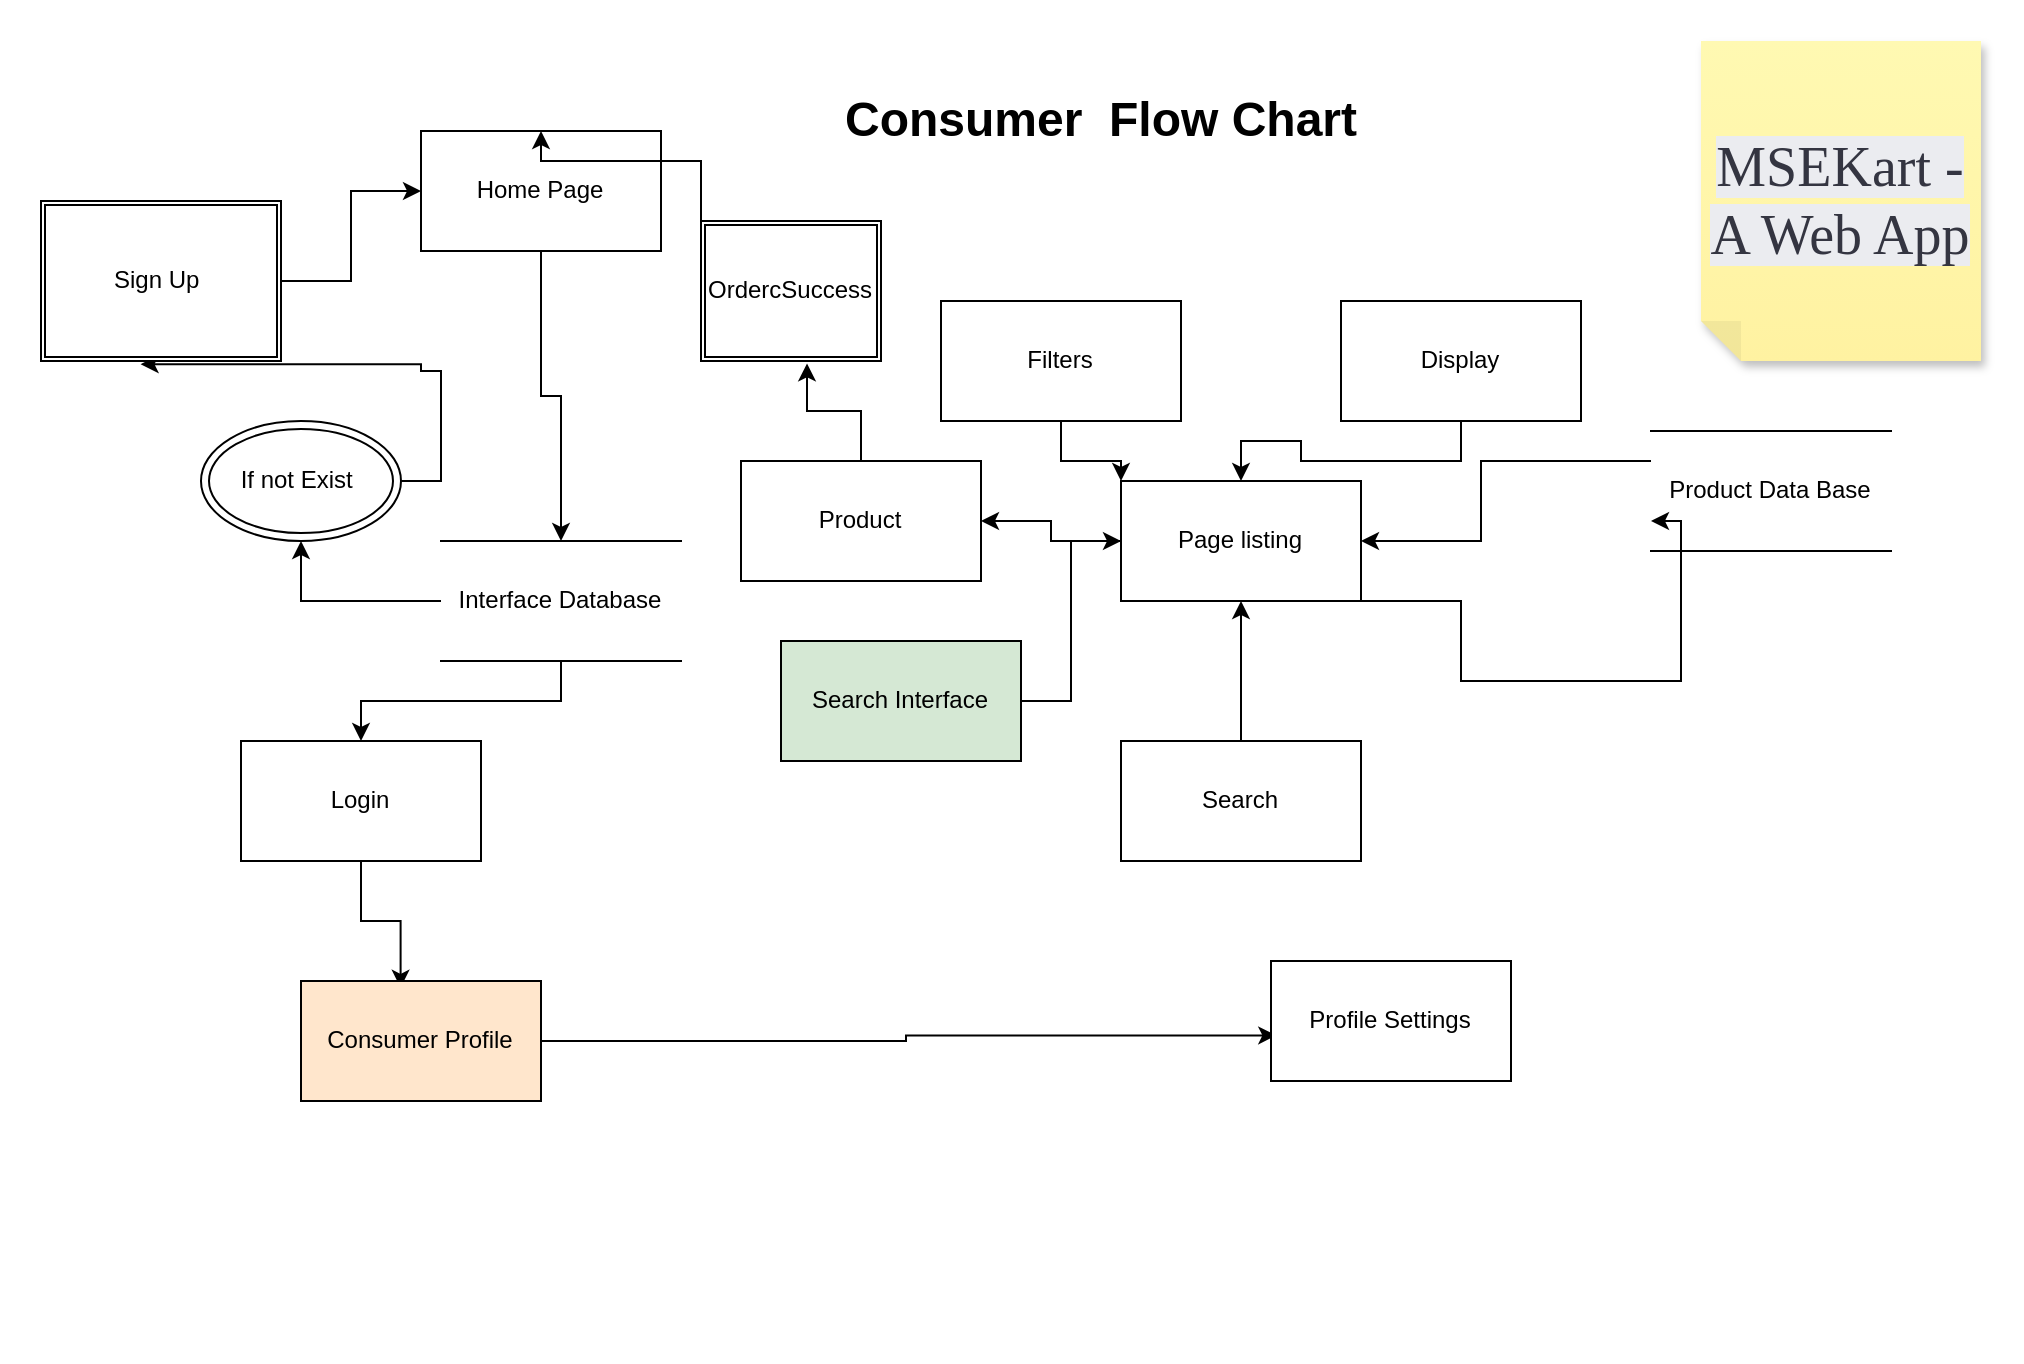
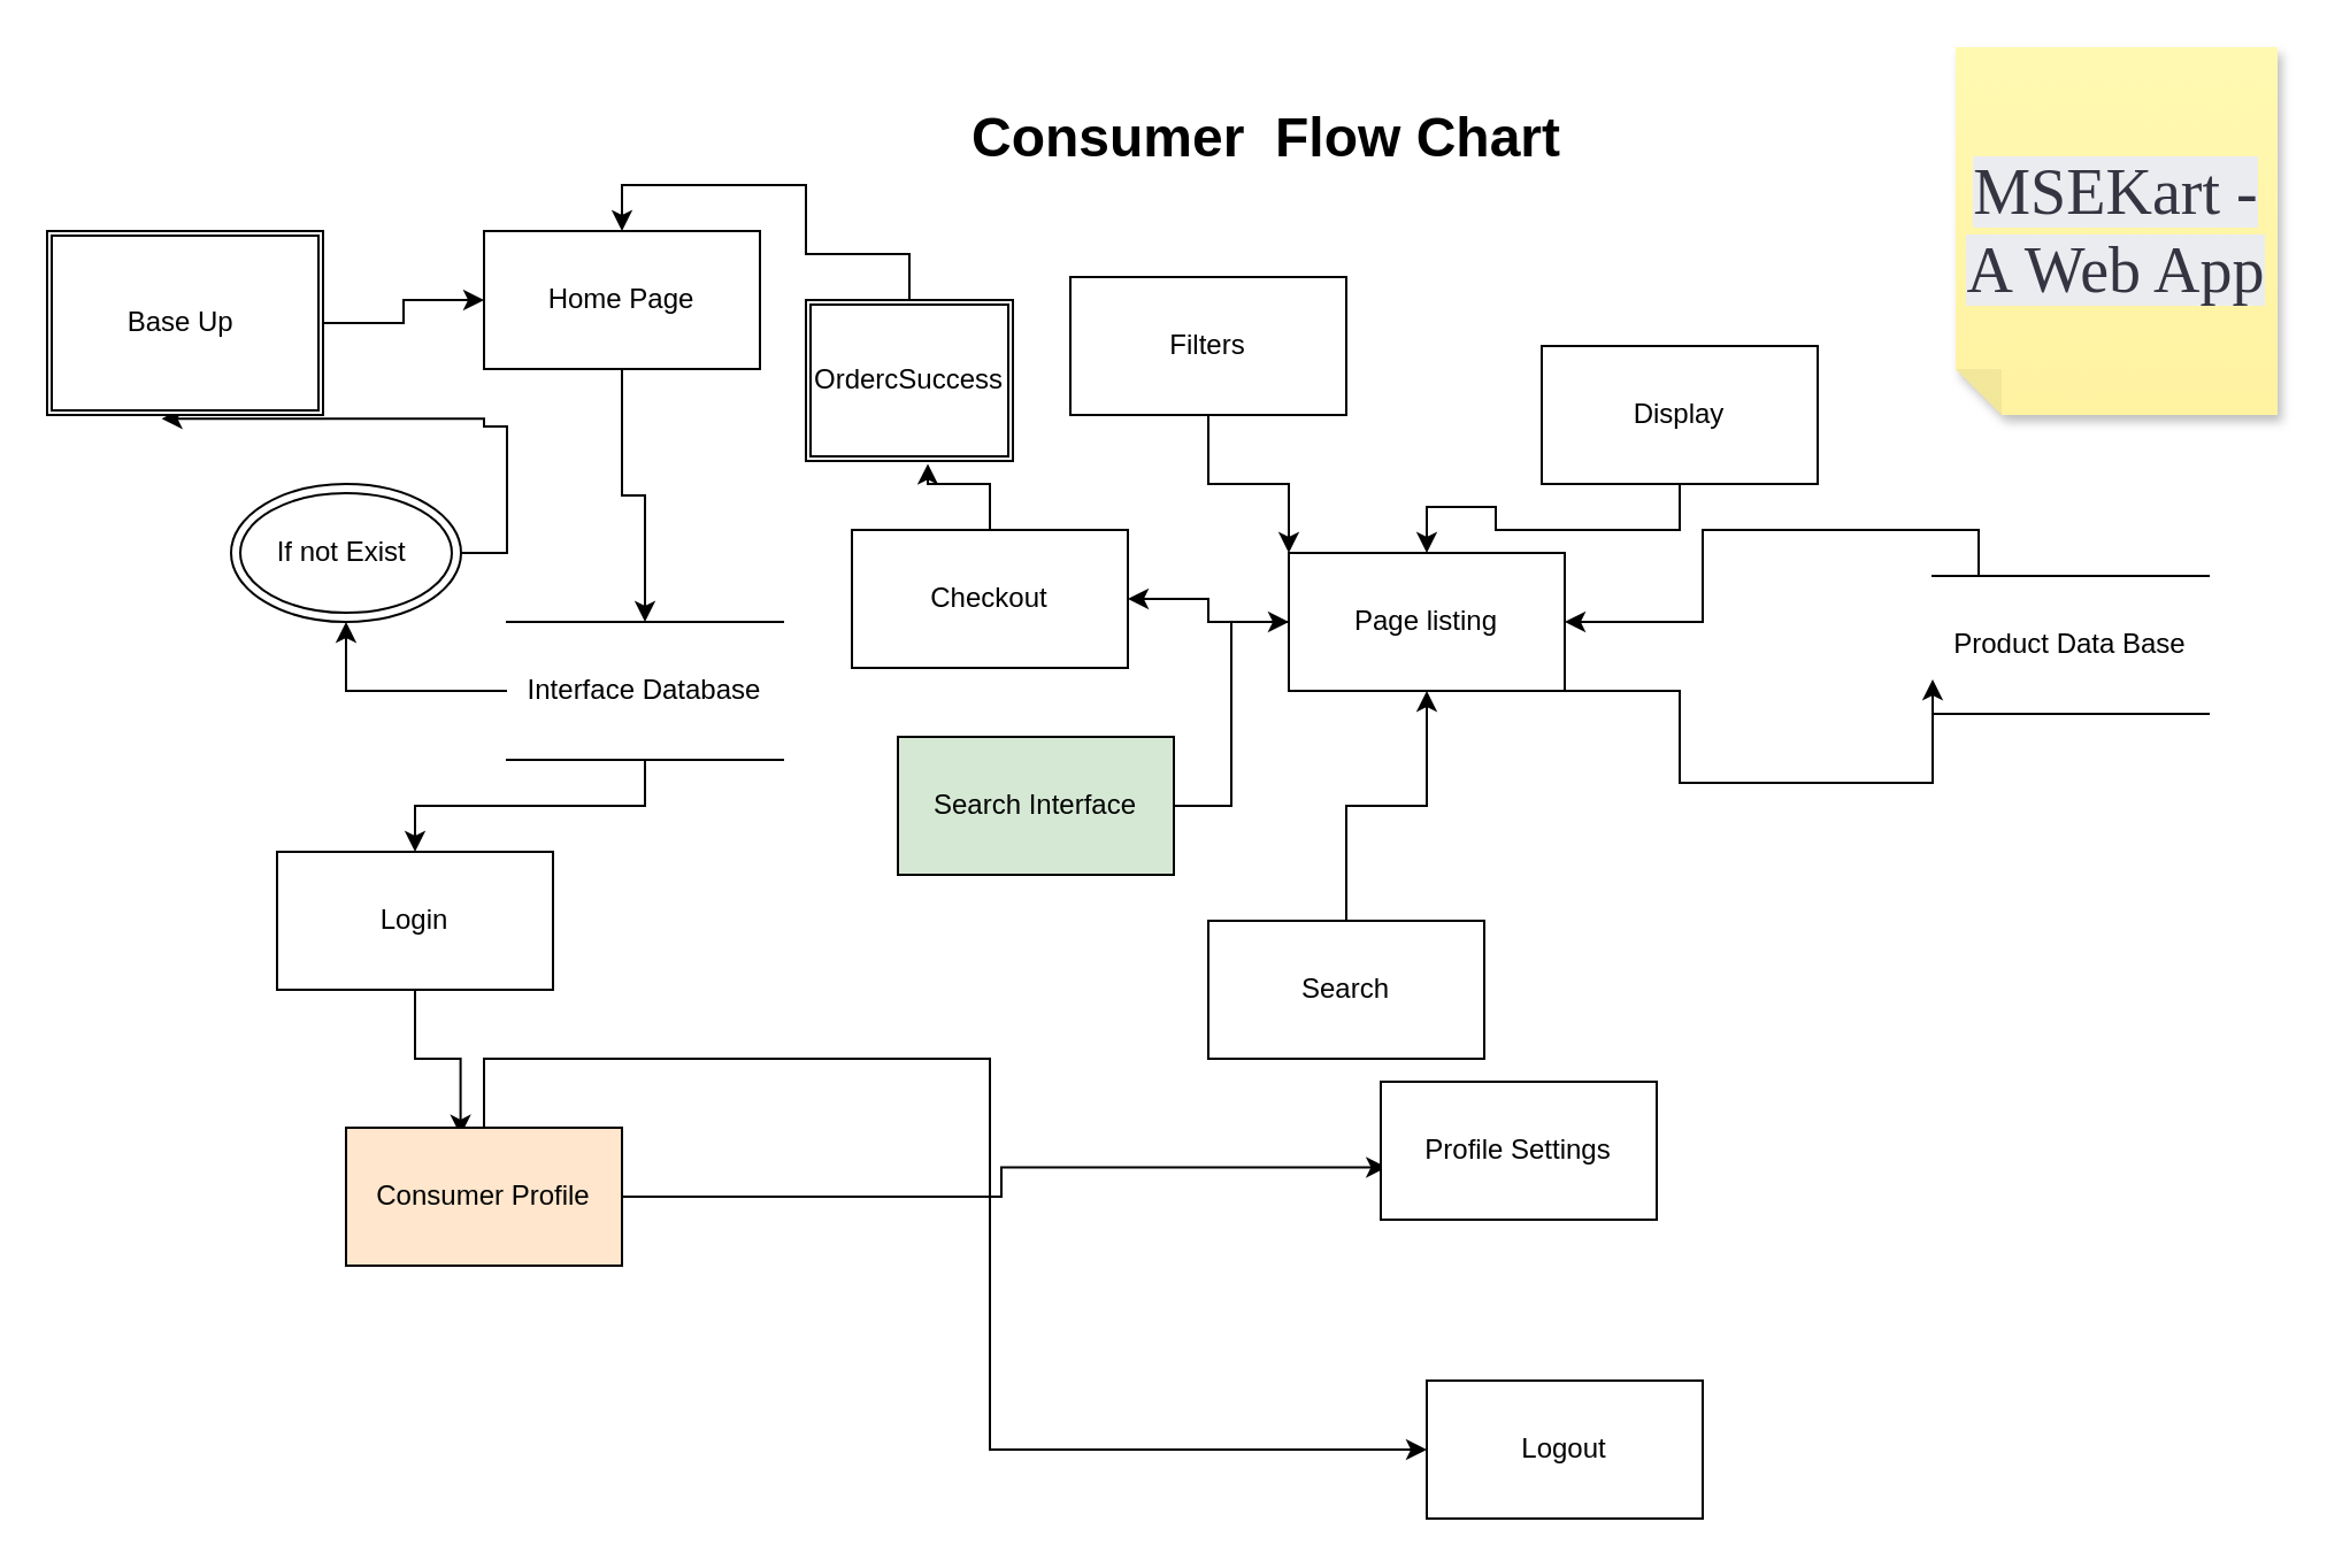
- <mxCell id="3" value="Home Page" style="rounded=0;whiteSpace=wrap;html=1;" parent="1" vertex="1"><mxGeometry x="210" y="65" width="120" height="60" as="geometry" /></mxCell>
+ <mxCell id="3" value="Home Page" style="rounded=0;whiteSpace=wrap;html=1;" parent="1" vertex="1"><mxGeometry x="210" y="100" width="120" height="60" as="geometry" /></mxCell>
- <mxCell id="34" value="Sign Up&amp;nbsp;" style="shape=ext;double=1;rounded=0;whiteSpace=wrap;html=1;" vertex="1" parent="1"><mxGeometry x="20" y="100" width="120" height="80" as="geometry" /></mxCell>
+ <mxCell id="34" value="Base Up&amp;nbsp;" style="shape=ext;double=1;rounded=0;whiteSpace=wrap;html=1;" vertex="1" parent="1"><mxGeometry x="20" y="100" width="120" height="80" as="geometry" /></mxCell>
- <mxCell id="36" value="OrdercSuccess" style="shape=ext;double=1;rounded=0;whiteSpace=wrap;html=1;" vertex="1" parent="1"><mxGeometry x="350" y="110" width="90" height="70" as="geometry" /></mxCell>
+ <mxCell id="36" value="OrdercSuccess" style="shape=ext;double=1;rounded=0;whiteSpace=wrap;html=1;" vertex="1" parent="1"><mxGeometry x="350" y="130" width="90" height="70" as="geometry" /></mxCell>
- <mxCell id="14" value="Filters" style="rounded=0;whiteSpace=wrap;html=1;" parent="1" vertex="1"><mxGeometry x="470" y="150" width="120" height="60" as="geometry" /></mxCell>
+ <mxCell id="14" value="Filters" style="rounded=0;whiteSpace=wrap;html=1;" parent="1" vertex="1"><mxGeometry x="465" y="120" width="120" height="60" as="geometry" /></mxCell>
- <mxCell id="27" value="Product Data Base" style="shape=partialRectangle;whiteSpace=wrap;html=1;left=0;right=0;fillColor=none;" vertex="1" parent="1"><mxGeometry x="825" y="215" width="120" height="60" as="geometry" /></mxCell>
+ <mxCell id="27" value="Product Data Base" style="shape=partialRectangle;whiteSpace=wrap;html=1;left=0;right=0;fillColor=none;" vertex="1" parent="1"><mxGeometry x="840" y="250" width="120" height="60" as="geometry" /></mxCell>
- <mxCell id="10" value="Product" style="rounded=0;whiteSpace=wrap;html=1;" parent="1" vertex="1"><mxGeometry x="370" y="230" width="120" height="60" as="geometry" /></mxCell>
+ <mxCell id="10" value="Checkout" style="rounded=0;whiteSpace=wrap;html=1;" parent="1" vertex="1"><mxGeometry x="370" y="230" width="120" height="60" as="geometry" /></mxCell>
- <mxCell id="18" value="Search" style="rounded=0;whiteSpace=wrap;html=1;" parent="1" vertex="1"><mxGeometry x="560" y="370" width="120" height="60" as="geometry" /></mxCell>
+ <mxCell id="18" value="Search" style="rounded=0;whiteSpace=wrap;html=1;" parent="1" vertex="1"><mxGeometry x="525" y="400" width="120" height="60" as="geometry" /></mxCell>
- <mxCell id="19" value="Profile Settings" style="rounded=0;whiteSpace=wrap;html=1;" parent="1" vertex="1"><mxGeometry x="635" y="480" width="120" height="60" as="geometry" /></mxCell>
+ <mxCell id="19" value="Profile Settings" style="rounded=0;whiteSpace=wrap;html=1;" parent="1" vertex="1"><mxGeometry x="600" y="470" width="120" height="60" as="geometry" /></mxCell>
+ <mxCell id="7" style="edgeStyle=orthogonalEdgeStyle;rounded=0;orthogonalLoop=1;jettySize=auto;html=1;entryX=0;entryY=0.5;entryDx=0;entryDy=0;" parent="1" source="8" target="20" edge="1"><mxGeometry relative="1" as="geometry"><Array as="points"><mxPoint x="430" y="460" /><mxPoint x="430" y="630" /></Array></mxGeometry></mxCell>
+ <mxCell id="20" value="Logout" style="rounded=0;whiteSpace=wrap;html=1;" parent="1" vertex="1"><mxGeometry x="620" y="600" width="120" height="60" as="geometry" /></mxCell>
